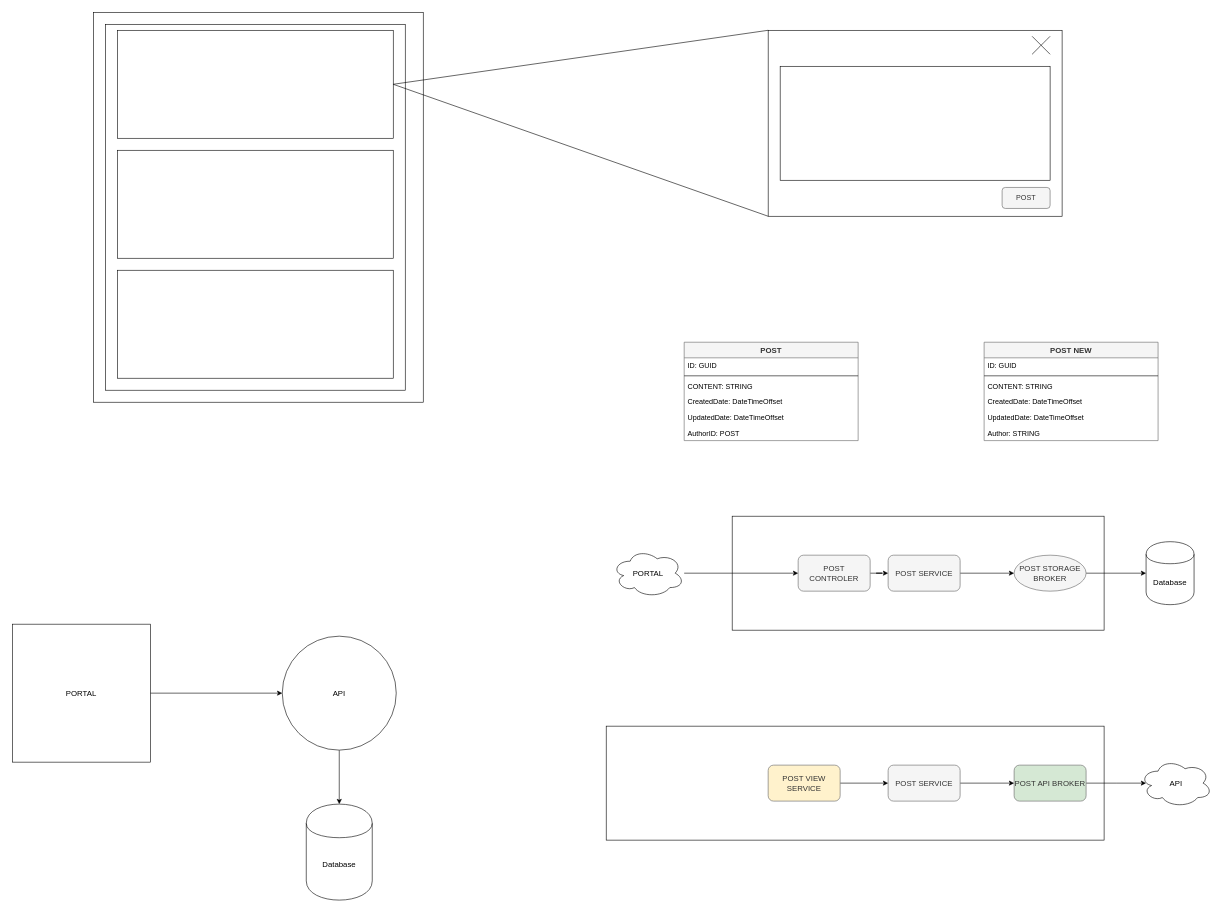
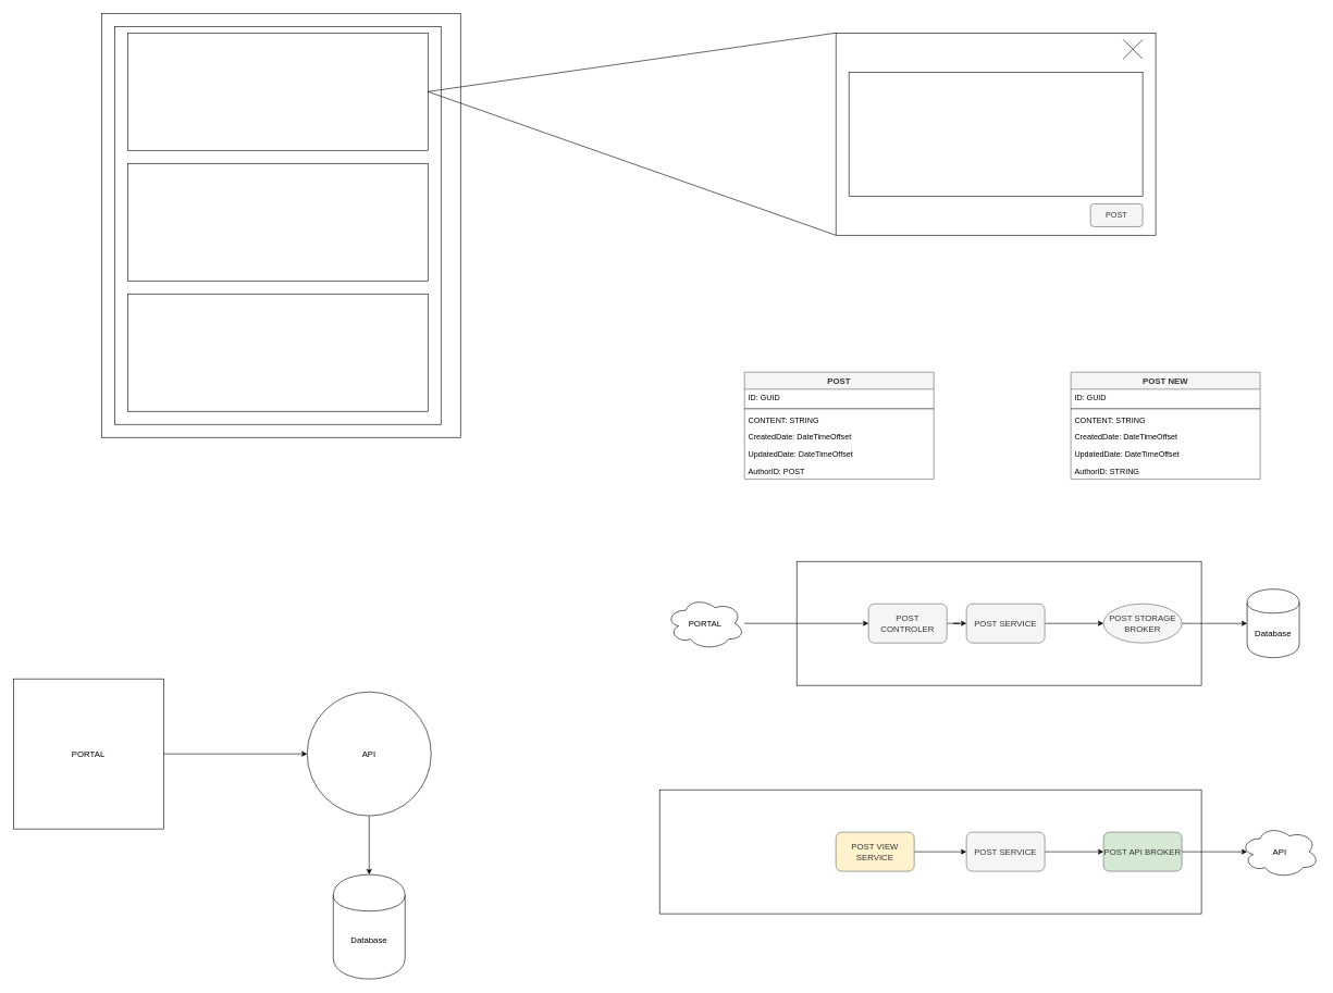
- <mxCell id="43" value="Author: STRING" style="text;strokeColor=none;fillColor=none;align=left;verticalAlign=top;spacingLeft=4;spacingRight=4;overflow=hidden;rotatable=0;points=[[0,0.5],[1,0.5]];portConstraint=eastwest;" parent="37" vertex="1"><mxGeometry y="138" width="290" height="26" as="geometry" /></mxCell>
+ <mxCell id="43" value="AuthorID: STRING" style="text;strokeColor=none;fillColor=none;align=left;verticalAlign=top;spacingLeft=4;spacingRight=4;overflow=hidden;rotatable=0;points=[[0,0.5],[1,0.5]];portConstraint=eastwest;" parent="37" vertex="1"><mxGeometry y="138" width="290" height="26" as="geometry" /></mxCell>
